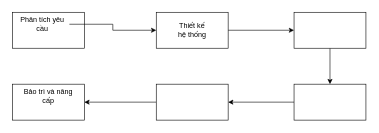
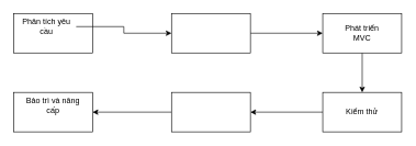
- <mxCell id="14" value="Thiết kế hệ thống" style="text;html=1;align=center;verticalAlign=middle;whiteSpace=wrap;rounded=0;" parent="1" vertex="1"><mxGeometry x="290" y="35" width="60" height="30" as="geometry" /></mxCell>
+ <mxCell id="15" value="Phát triển MVC" style="text;html=1;align=center;verticalAlign=middle;whiteSpace=wrap;rounded=0;" parent="1" vertex="1"><mxGeometry x="520" y="35" width="60" height="30" as="geometry" /></mxCell>
+ <mxCell id="16" value="Kiểm thử" style="text;html=1;align=center;verticalAlign=middle;whiteSpace=wrap;rounded=0;" parent="1" vertex="1"><mxGeometry x="520" y="155" width="60" height="30" as="geometry" /></mxCell>
